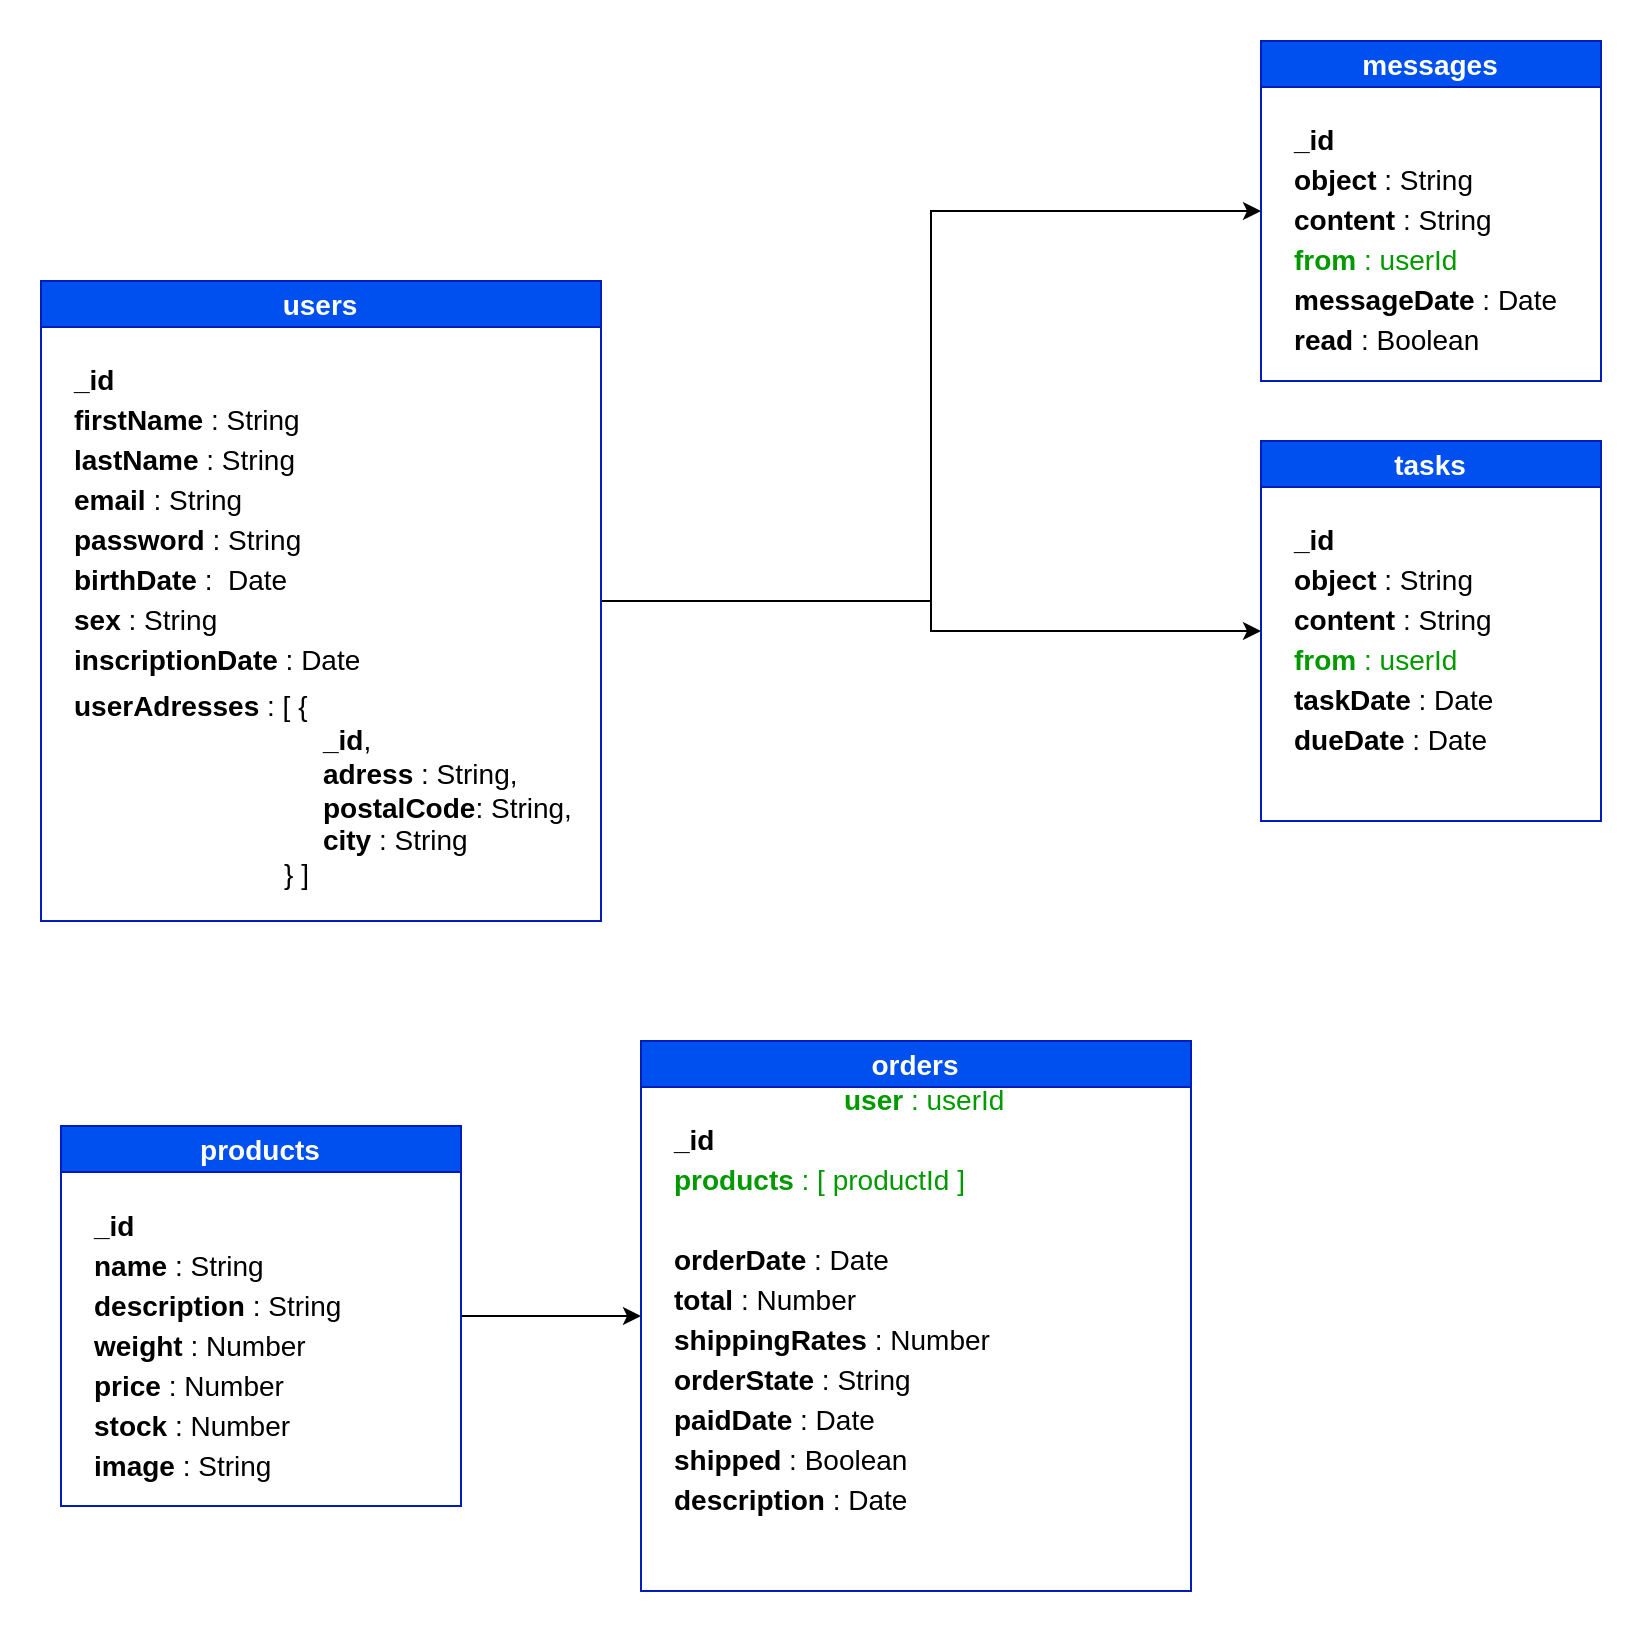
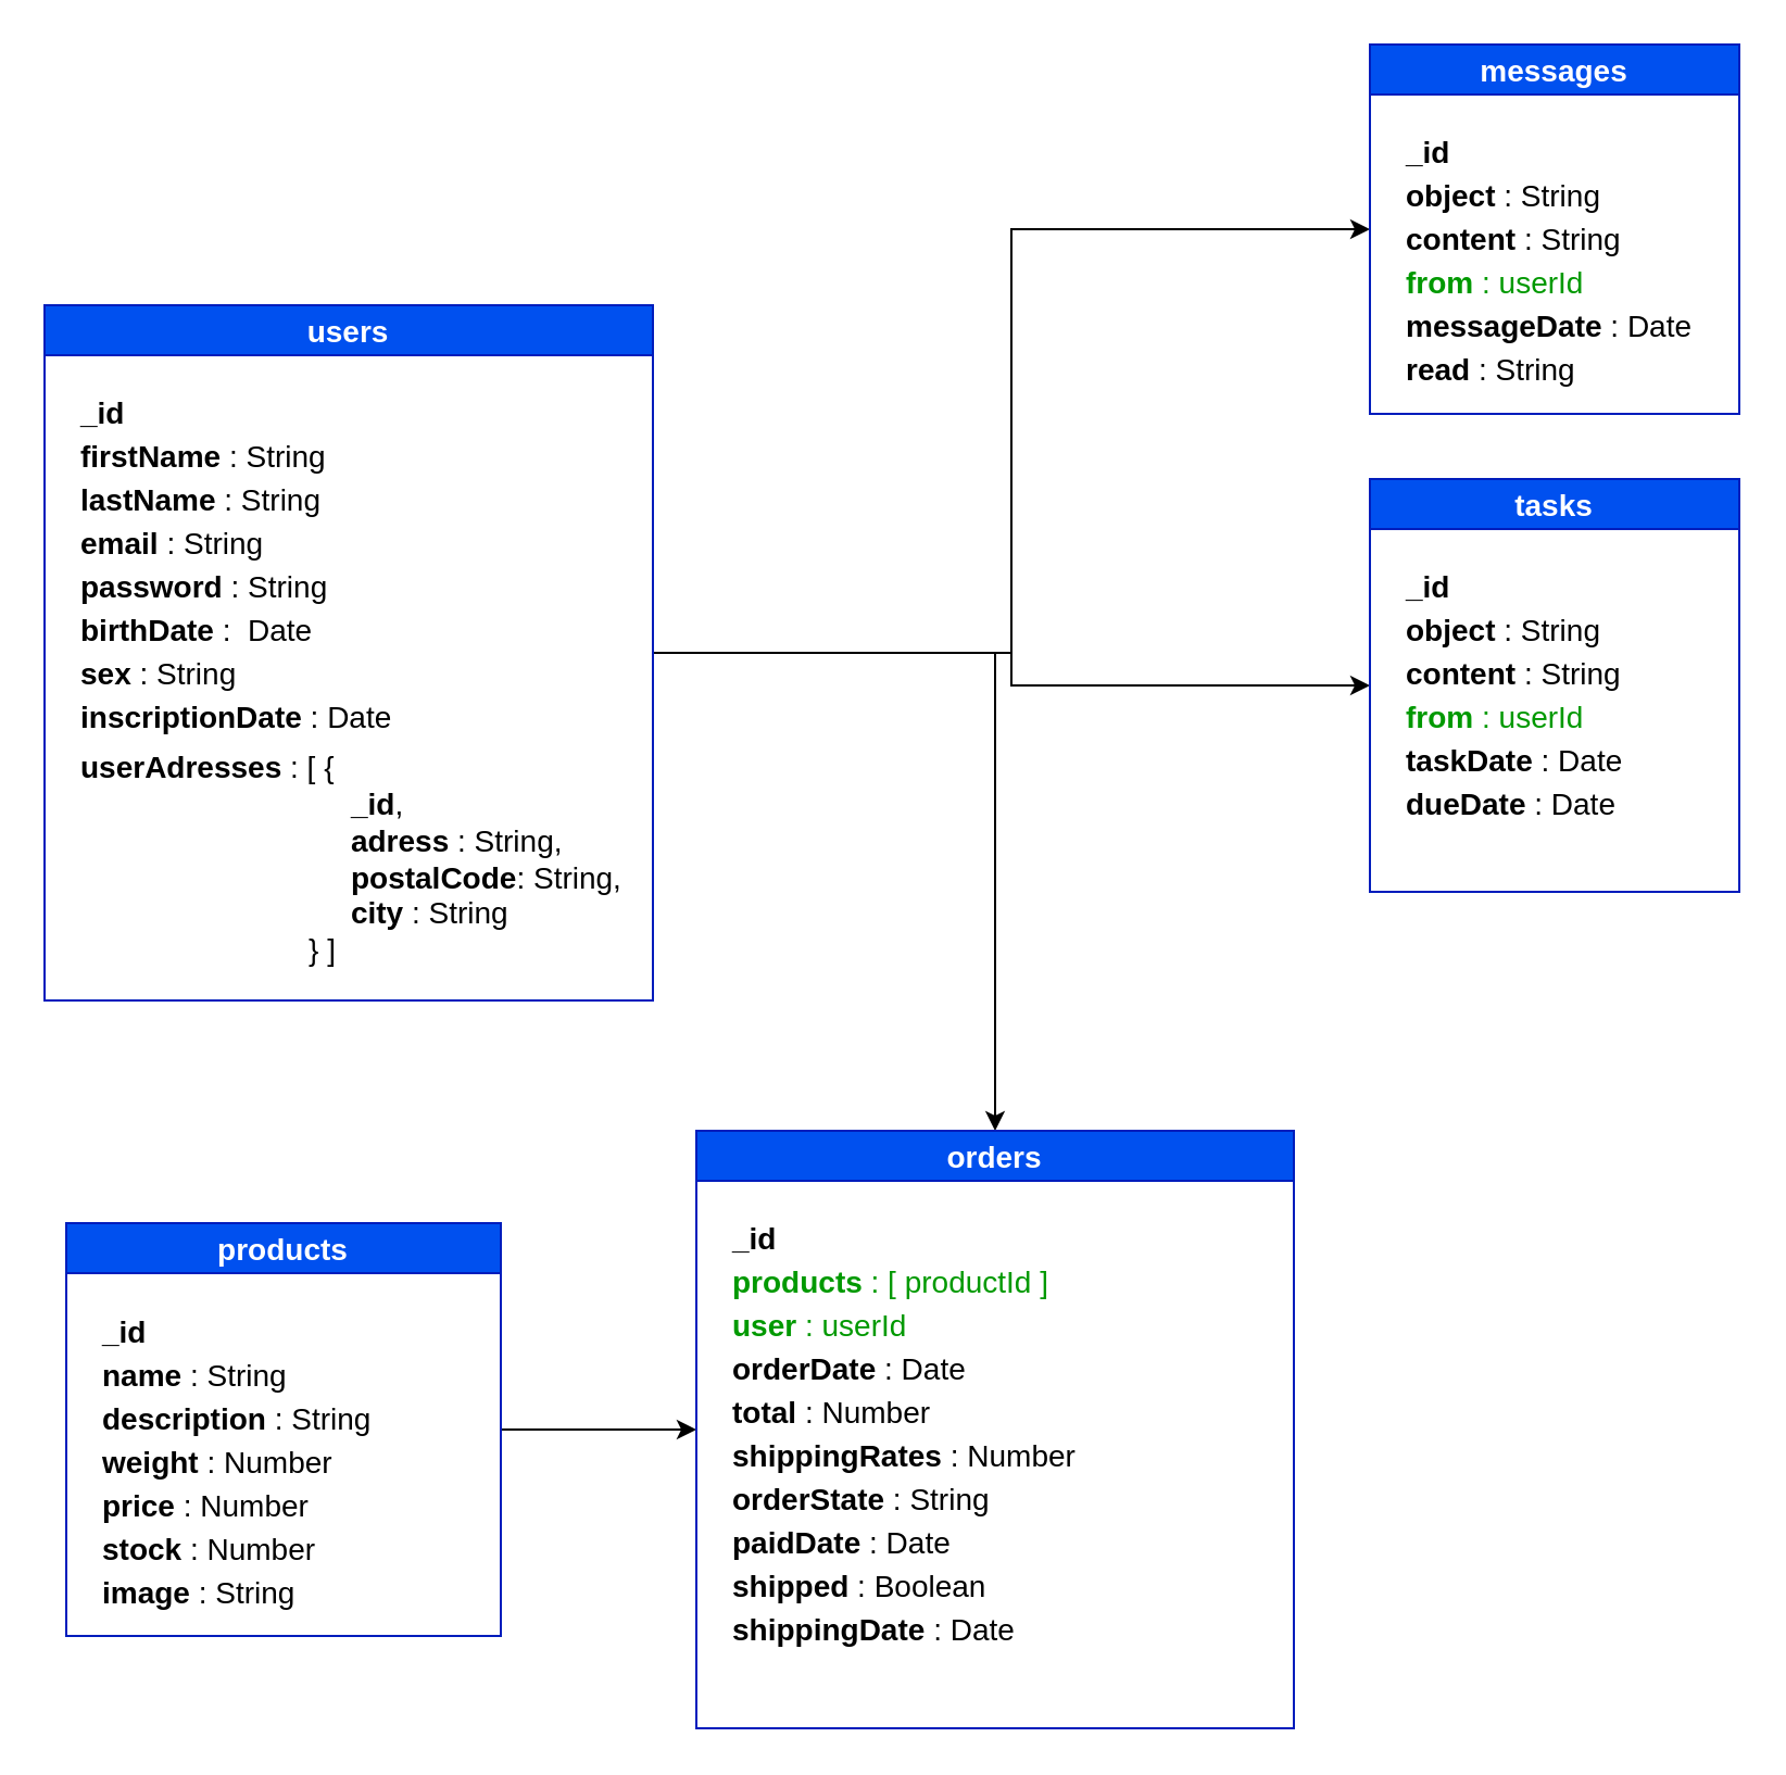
- <mxCell id="41" value="&lt;b&gt;read&amp;nbsp;&lt;/b&gt;: Boolean" style="text;html=1;align=left;verticalAlign=middle;resizable=0;points=[];autosize=1;strokeColor=none;fillColor=none;fontSize=14;" vertex="1" parent="35"><mxGeometry x="15" y="140" width="110" height="20" as="geometry" /></mxCell>
+ <mxCell id="41" value="&lt;b&gt;read&amp;nbsp;&lt;/b&gt;: String" style="text;html=1;align=left;verticalAlign=middle;resizable=0;points=[];autosize=1;strokeColor=none;fillColor=none;fontSize=14;" vertex="1" parent="35"><mxGeometry x="15" y="140" width="110" height="20" as="geometry" /></mxCell>
+ <mxCell id="4" style="edgeStyle=orthogonalEdgeStyle;rounded=0;orthogonalLoop=1;jettySize=auto;html=1;entryX=0.5;entryY=0;entryDx=0;entryDy=0;fontColor=#009900;" edge="1" parent="1" source="5" target="24"><mxGeometry relative="1" as="geometry" /></mxCell>
- <mxCell id="34" value="&lt;font color=&quot;#009900&quot;&gt;&lt;b&gt;user&amp;nbsp;&lt;/b&gt;: userId&lt;/font&gt;" style="text;html=1;align=left;verticalAlign=middle;resizable=0;points=[];autosize=1;strokeColor=none;fillColor=none;fontSize=14;" parent="24" vertex="1"><mxGeometry x="100" y="20" width="100" height="20" as="geometry" /></mxCell>
+ <mxCell id="34" value="&lt;font color=&quot;#009900&quot;&gt;&lt;b&gt;user&amp;nbsp;&lt;/b&gt;: userId&lt;/font&gt;" style="text;html=1;align=left;verticalAlign=middle;resizable=0;points=[];autosize=1;strokeColor=none;fillColor=none;fontSize=14;" parent="24" vertex="1"><mxGeometry x="15" y="80" width="100" height="20" as="geometry" /></mxCell>
- <mxCell id="32" value="&lt;b&gt;description&amp;nbsp;&lt;/b&gt;: Date" style="text;html=1;align=left;verticalAlign=middle;resizable=0;points=[];autosize=1;strokeColor=none;fillColor=none;fontSize=14;" parent="24" vertex="1"><mxGeometry x="15" y="220" width="150" height="20" as="geometry" /></mxCell>
+ <mxCell id="32" value="&lt;b&gt;shippingDate&amp;nbsp;&lt;/b&gt;: Date" style="text;html=1;align=left;verticalAlign=middle;resizable=0;points=[];autosize=1;strokeColor=none;fillColor=none;fontSize=14;" parent="24" vertex="1"><mxGeometry x="15" y="220" width="150" height="20" as="geometry" /></mxCell>
